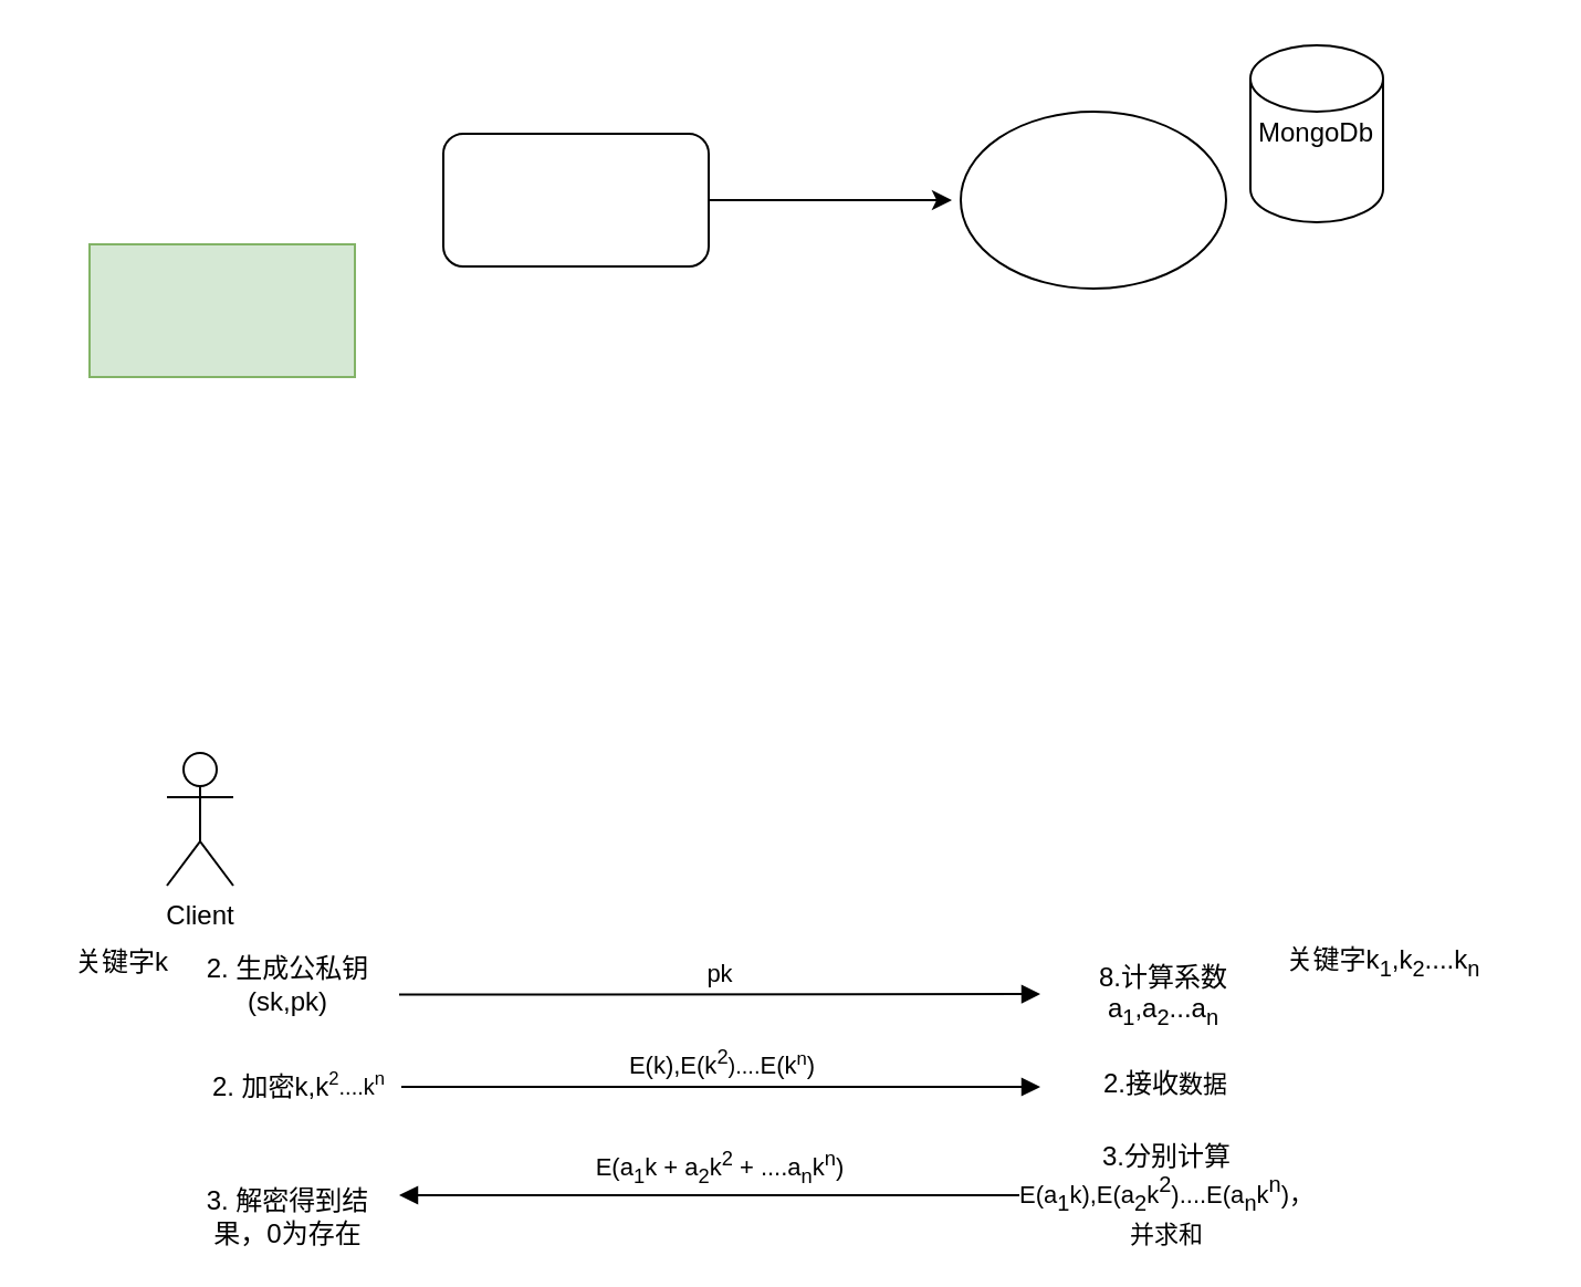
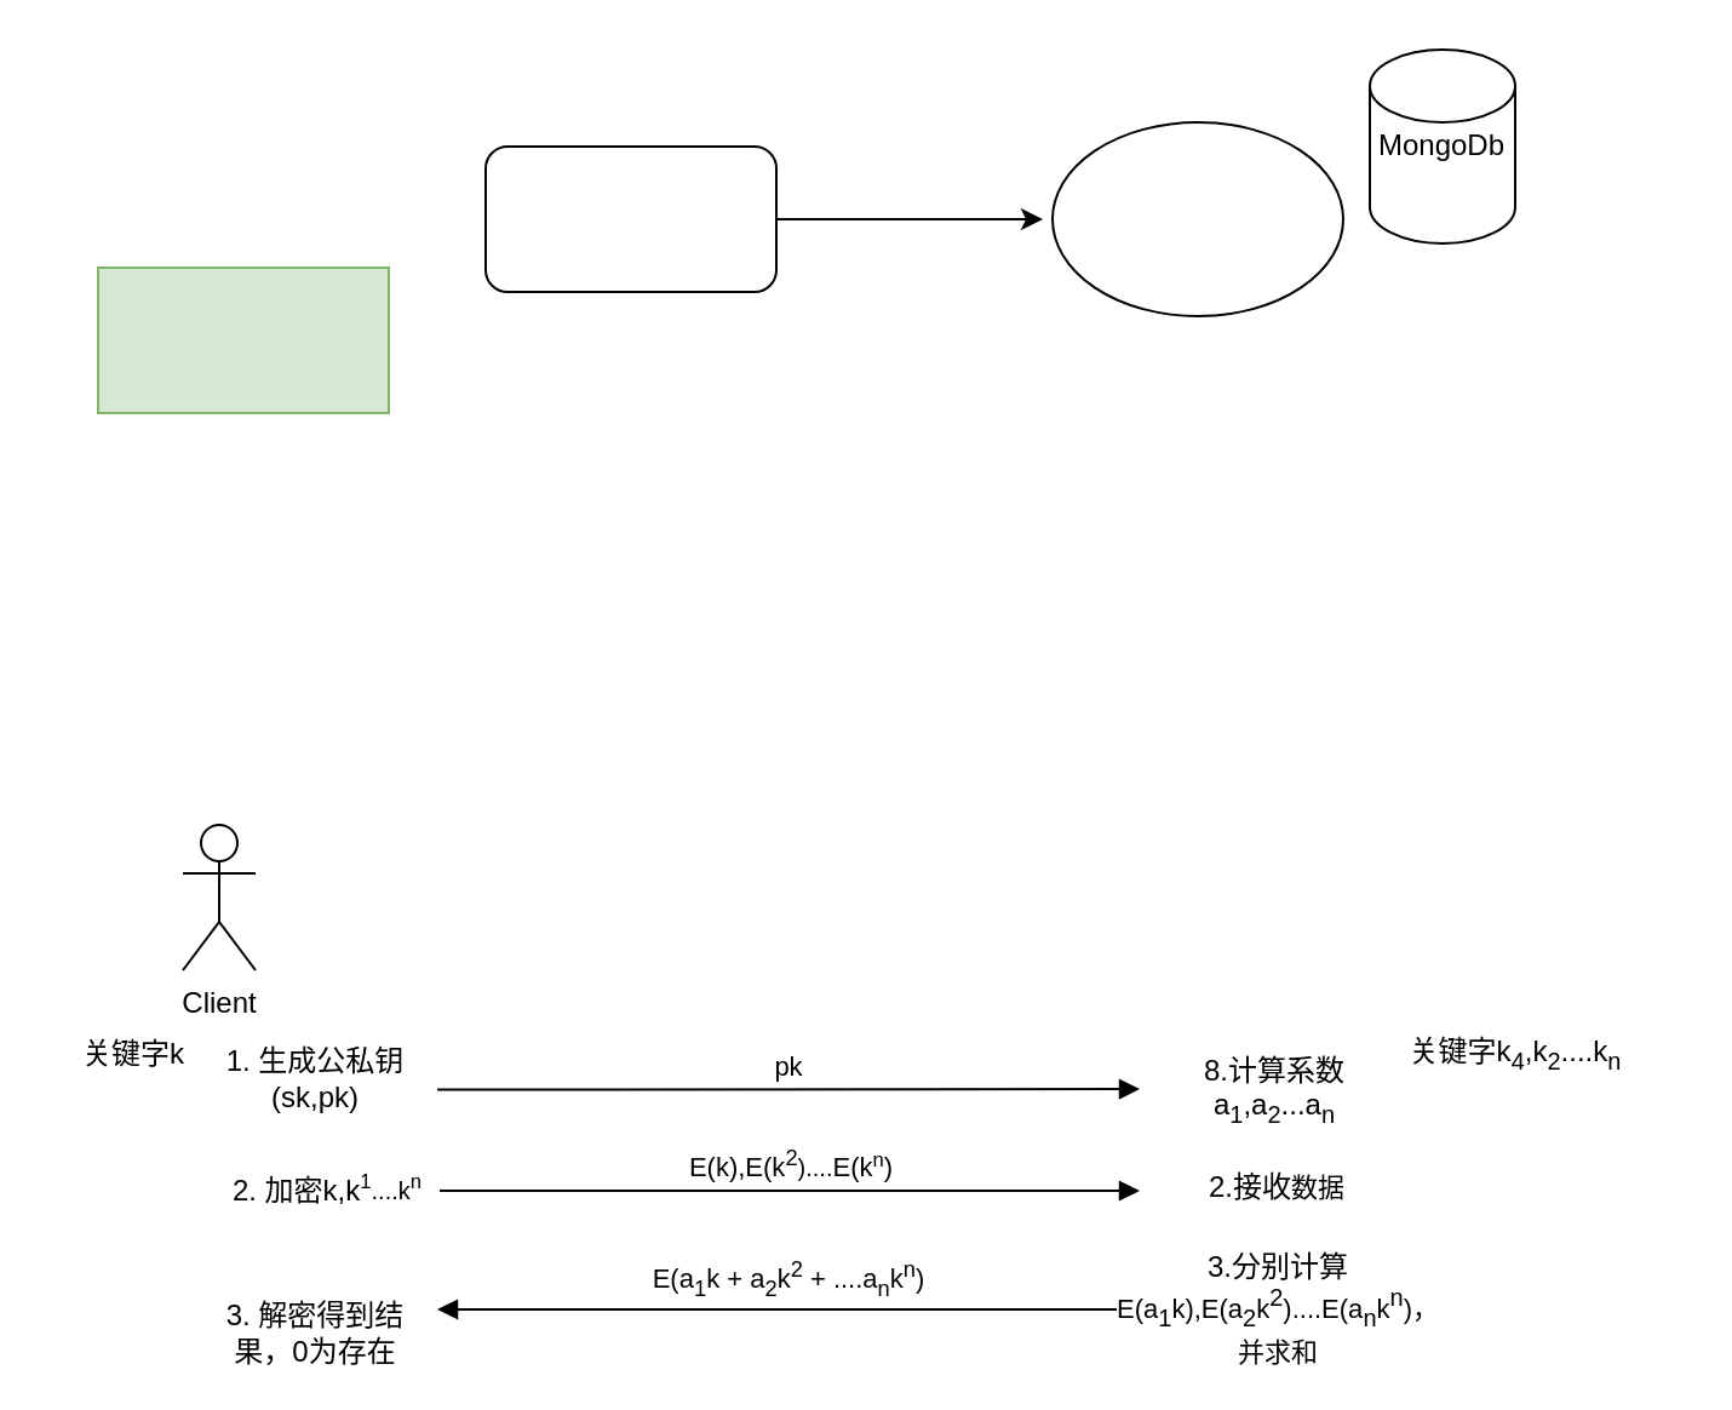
- <mxCell id="10" value="关键字k&lt;sub&gt;1&lt;/sub&gt;,k&lt;sub&gt;2&lt;/sub&gt;....k&lt;sub&gt;n&lt;/sub&gt;" style="text;html=1;strokeColor=none;fillColor=none;align=center;verticalAlign=middle;whiteSpace=wrap;rounded=0;" vertex="1" parent="1"><mxGeometry x="557.5" y="425" width="135" height="20" as="geometry" /></mxCell>
+ <mxCell id="10" value="关键字k&lt;sub&gt;4&lt;/sub&gt;,k&lt;sub&gt;2&lt;/sub&gt;....k&lt;sub&gt;n&lt;/sub&gt;" style="text;html=1;strokeColor=none;fillColor=none;align=center;verticalAlign=middle;whiteSpace=wrap;rounded=0;" vertex="1" parent="1"><mxGeometry x="557.5" y="425" width="135" height="20" as="geometry" /></mxCell>
- <mxCell id="16" value="2. 生成公私钥(sk,pk)" style="text;html=1;strokeColor=none;fillColor=none;align=center;verticalAlign=middle;whiteSpace=wrap;rounded=0;" vertex="1" parent="1"><mxGeometry x="85" y="435" width="90" height="20" as="geometry" /></mxCell>
+ <mxCell id="16" value="1. 生成公私钥(sk,pk)" style="text;html=1;strokeColor=none;fillColor=none;align=center;verticalAlign=middle;whiteSpace=wrap;rounded=0;" vertex="1" parent="1"><mxGeometry x="85" y="435" width="90" height="20" as="geometry" /></mxCell>
- <mxCell id="11" value="2. 加密k,k&lt;span style=&quot;font-size: 10px&quot;&gt;&lt;sup&gt;2&lt;/sup&gt;....k&lt;sup&gt;n&lt;/sup&gt;&lt;/span&gt;" style="text;html=1;strokeColor=none;fillColor=none;align=center;verticalAlign=middle;whiteSpace=wrap;rounded=0;" vertex="1" parent="1"><mxGeometry x="90" y="480" width="90" height="20" as="geometry" /></mxCell>
+ <mxCell id="11" value="2. 加密k,k&lt;span style=&quot;font-size: 10px&quot;&gt;&lt;sup&gt;1&lt;/sup&gt;....k&lt;sup&gt;n&lt;/sup&gt;&lt;/span&gt;" style="text;html=1;strokeColor=none;fillColor=none;align=center;verticalAlign=middle;whiteSpace=wrap;rounded=0;" vertex="1" parent="1"><mxGeometry x="90" y="480" width="90" height="20" as="geometry" /></mxCell>
